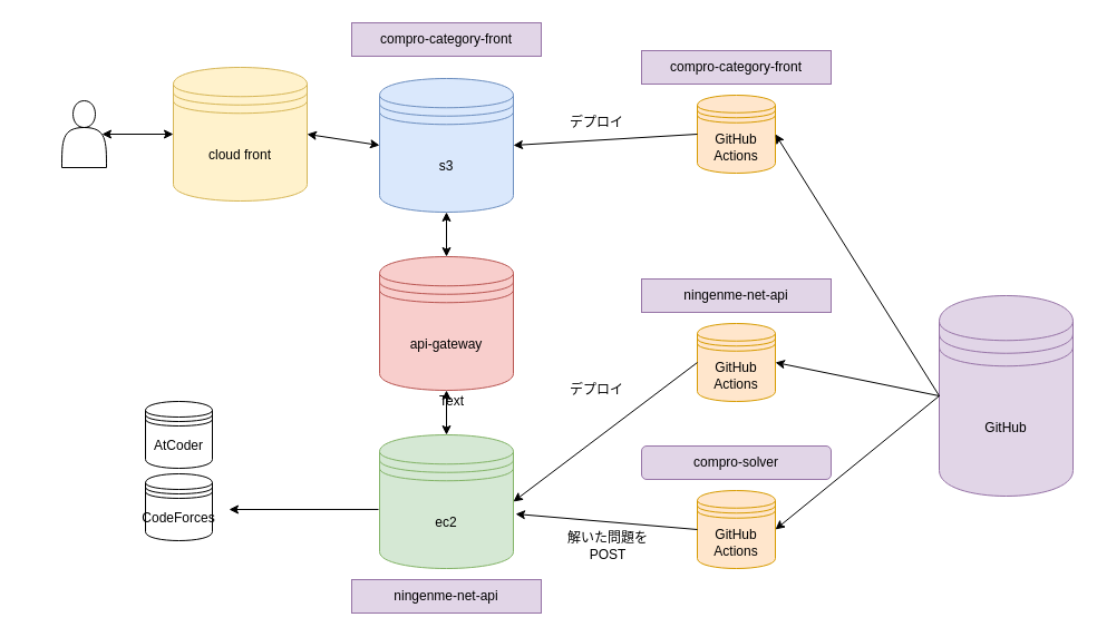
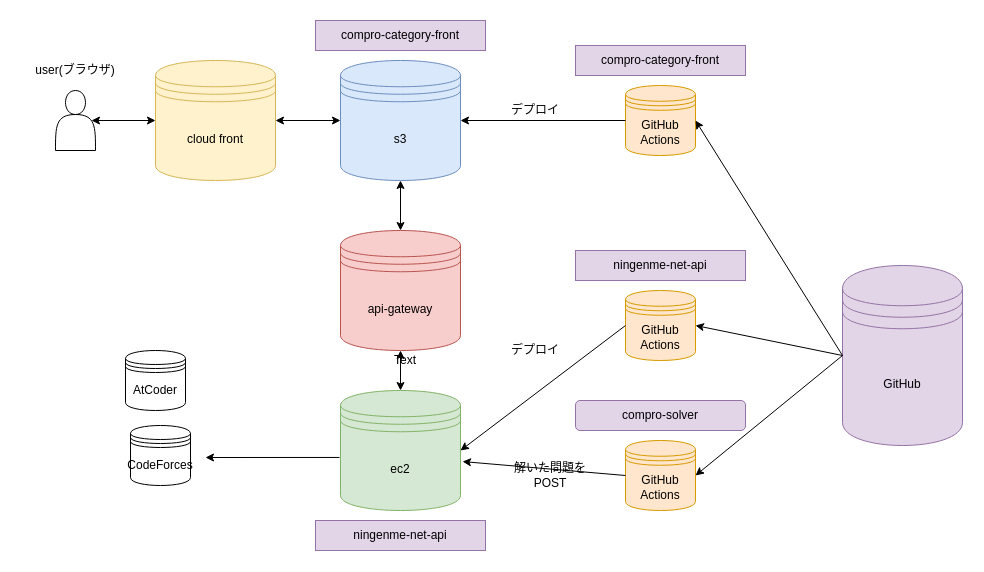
+ <mxCell id="5" value="user(ブラウザ)" style="text;html=1;strokeColor=none;fillColor=none;align=center;verticalAlign=middle;whiteSpace=wrap;rounded=0;" vertex="1" parent="1"><mxGeometry x="20" y="60" width="110" height="20" as="geometry" /></mxCell>
- <mxCell id="2" value="s3" style="shape=datastore;whiteSpace=wrap;html=1;fillColor=#dae8fc;strokeColor=#6c8ebf;" vertex="1" parent="1"><mxGeometry x="340" y="70" width="120" height="120" as="geometry" /></mxCell>
+ <mxCell id="2" value="s3" style="shape=datastore;whiteSpace=wrap;html=1;fillColor=#dae8fc;strokeColor=#6c8ebf;" vertex="1" parent="1"><mxGeometry x="340" y="60" width="120" height="120" as="geometry" /></mxCell>
- <mxCell id="31" value="AtCoder" style="shape=datastore;whiteSpace=wrap;html=1;" vertex="1" parent="1"><mxGeometry x="130" y="360" width="60" height="60" as="geometry" /></mxCell>
+ <mxCell id="31" value="AtCoder" style="shape=datastore;whiteSpace=wrap;html=1;" vertex="1" parent="1"><mxGeometry x="125" y="350" width="60" height="60" as="geometry" /></mxCell>
- <mxCell id="27" value="解いた問題を&lt;br&gt;POST" style="text;html=1;strokeColor=none;fillColor=none;align=center;verticalAlign=middle;whiteSpace=wrap;rounded=0;" vertex="1" parent="1"><mxGeometry x="495" y="480" width="100" height="20" as="geometry" /></mxCell>
+ <mxCell id="27" value="解いた問題を&lt;br&gt;POST" style="text;html=1;strokeColor=none;fillColor=none;align=center;verticalAlign=middle;whiteSpace=wrap;rounded=0;" vertex="1" parent="1"><mxGeometry x="500" y="465" width="100" height="20" as="geometry" /></mxCell>
